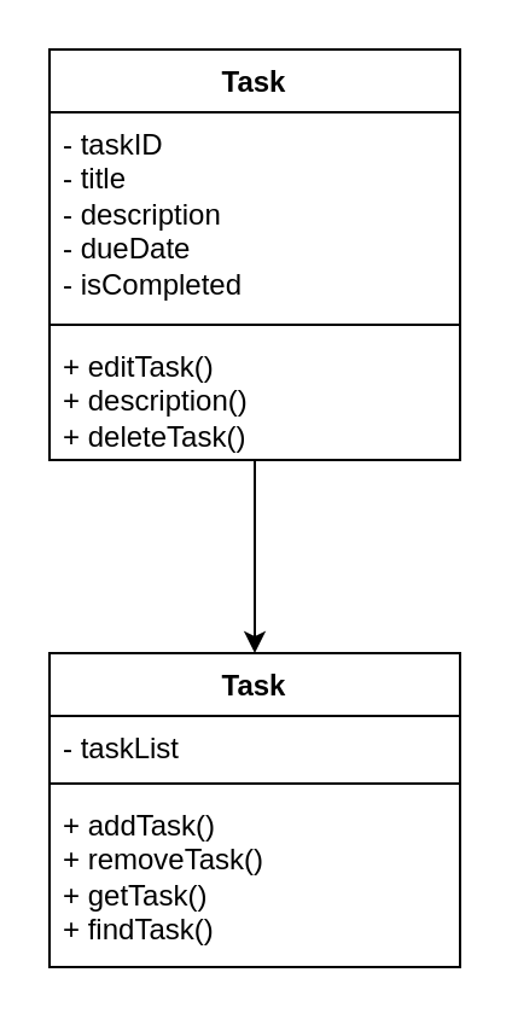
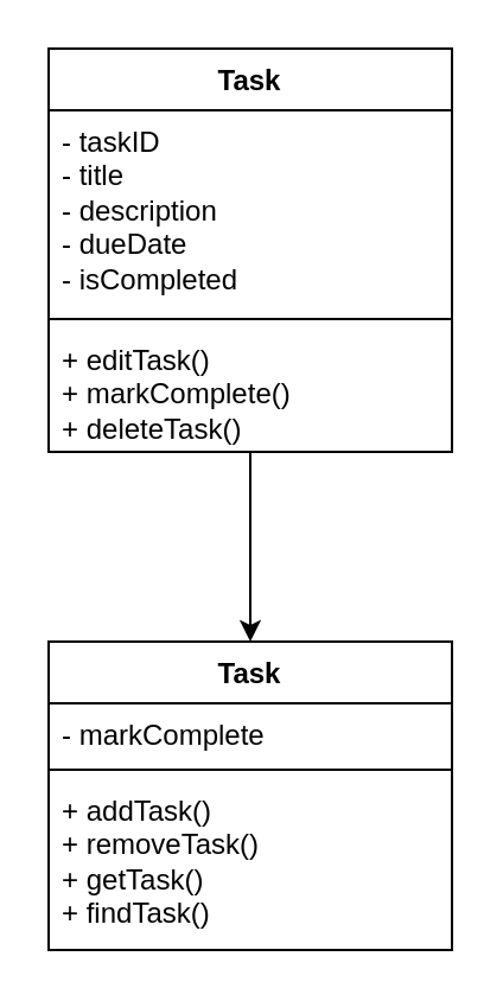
- <mxCell id="6" value="+ editTask()&lt;div&gt;+ description()&lt;/div&gt;&lt;div&gt;+ deleteTask()&lt;/div&gt;" style="text;strokeColor=none;fillColor=none;align=left;verticalAlign=top;spacingLeft=4;spacingRight=4;overflow=hidden;rotatable=0;points=[[0,0.5],[1,0.5]];portConstraint=eastwest;whiteSpace=wrap;html=1;" vertex="1" parent="3"><mxGeometry y="118" width="170" height="52" as="geometry" /></mxCell>
+ <mxCell id="6" value="+ editTask()&lt;div&gt;+ markComplete()&lt;/div&gt;&lt;div&gt;+ deleteTask()&lt;/div&gt;" style="text;strokeColor=none;fillColor=none;align=left;verticalAlign=top;spacingLeft=4;spacingRight=4;overflow=hidden;rotatable=0;points=[[0,0.5],[1,0.5]];portConstraint=eastwest;whiteSpace=wrap;html=1;" vertex="1" parent="3"><mxGeometry y="118" width="170" height="52" as="geometry" /></mxCell>
- <mxCell id="8" value="- taskList" style="text;strokeColor=none;fillColor=none;align=left;verticalAlign=top;spacingLeft=4;spacingRight=4;overflow=hidden;rotatable=0;points=[[0,0.5],[1,0.5]];portConstraint=eastwest;whiteSpace=wrap;html=1;" vertex="1" parent="7"><mxGeometry y="26" width="170" height="24" as="geometry" /></mxCell>
+ <mxCell id="8" value="- markComplete" style="text;strokeColor=none;fillColor=none;align=left;verticalAlign=top;spacingLeft=4;spacingRight=4;overflow=hidden;rotatable=0;points=[[0,0.5],[1,0.5]];portConstraint=eastwest;whiteSpace=wrap;html=1;" vertex="1" parent="7"><mxGeometry y="26" width="170" height="24" as="geometry" /></mxCell>
